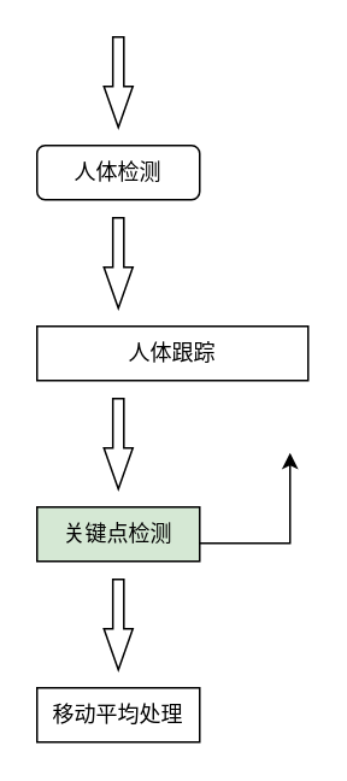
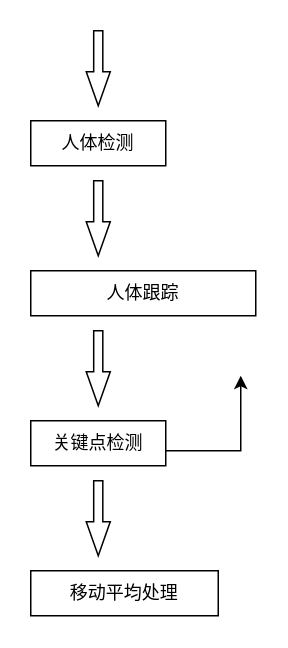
- <mxCell id="3" value="人体检测" style="whiteSpace=wrap;html=1;rounded=1;" vertex="1" parent="1"><mxGeometry x="20" y="80" width="90" height="30" as="geometry" /></mxCell>
+ <mxCell id="3" value="人体检测" style="rounded=0;whiteSpace=wrap;html=1;" vertex="1" parent="1"><mxGeometry x="20" y="80" width="90" height="30" as="geometry" /></mxCell>
- <mxCell id="7" value="关键点检测" style="rounded=0;whiteSpace=wrap;html=1;fillColor=#d5e8d4;" vertex="1" parent="1"><mxGeometry x="20" y="280" width="90" height="30" as="geometry" /></mxCell>
+ <mxCell id="7" value="关键点检测" style="rounded=0;whiteSpace=wrap;html=1;" vertex="1" parent="1"><mxGeometry x="20" y="280" width="90" height="30" as="geometry" /></mxCell>
- <mxCell id="9" value="移动平均处理" style="rounded=0;whiteSpace=wrap;html=1;" vertex="1" parent="1"><mxGeometry x="20" y="380" width="90" height="30" as="geometry" /></mxCell>
+ <mxCell id="9" value="移动平均处理" style="rounded=0;whiteSpace=wrap;html=1;" vertex="1" parent="1"><mxGeometry x="20" y="380" width="125" height="30" as="geometry" /></mxCell>
